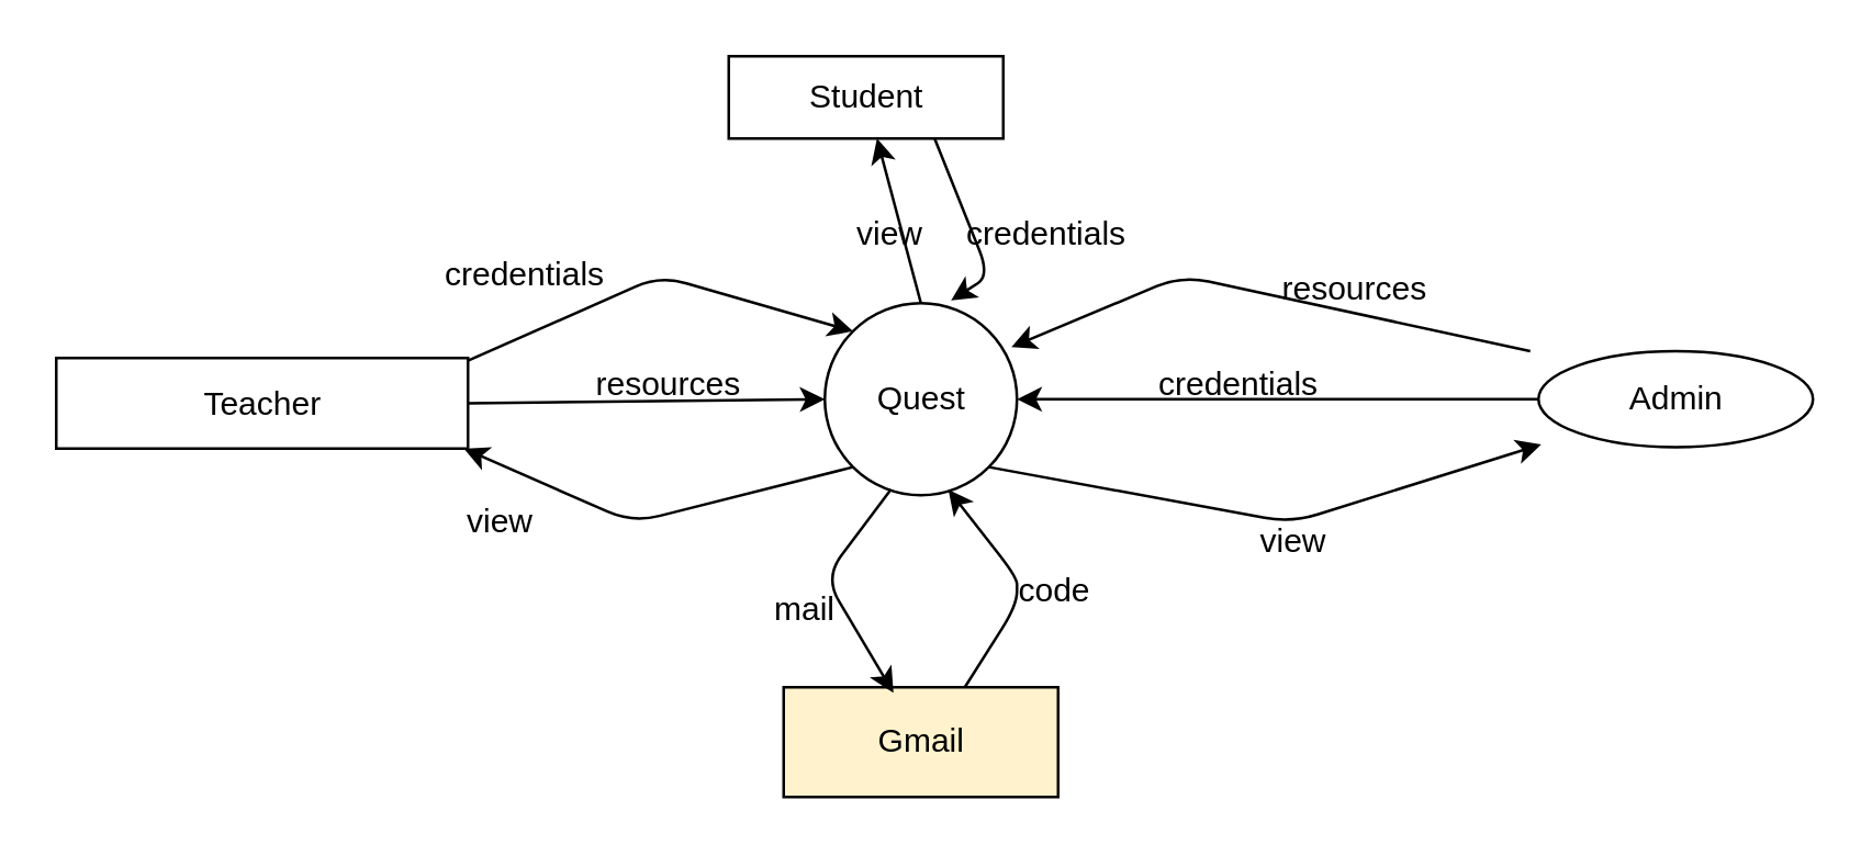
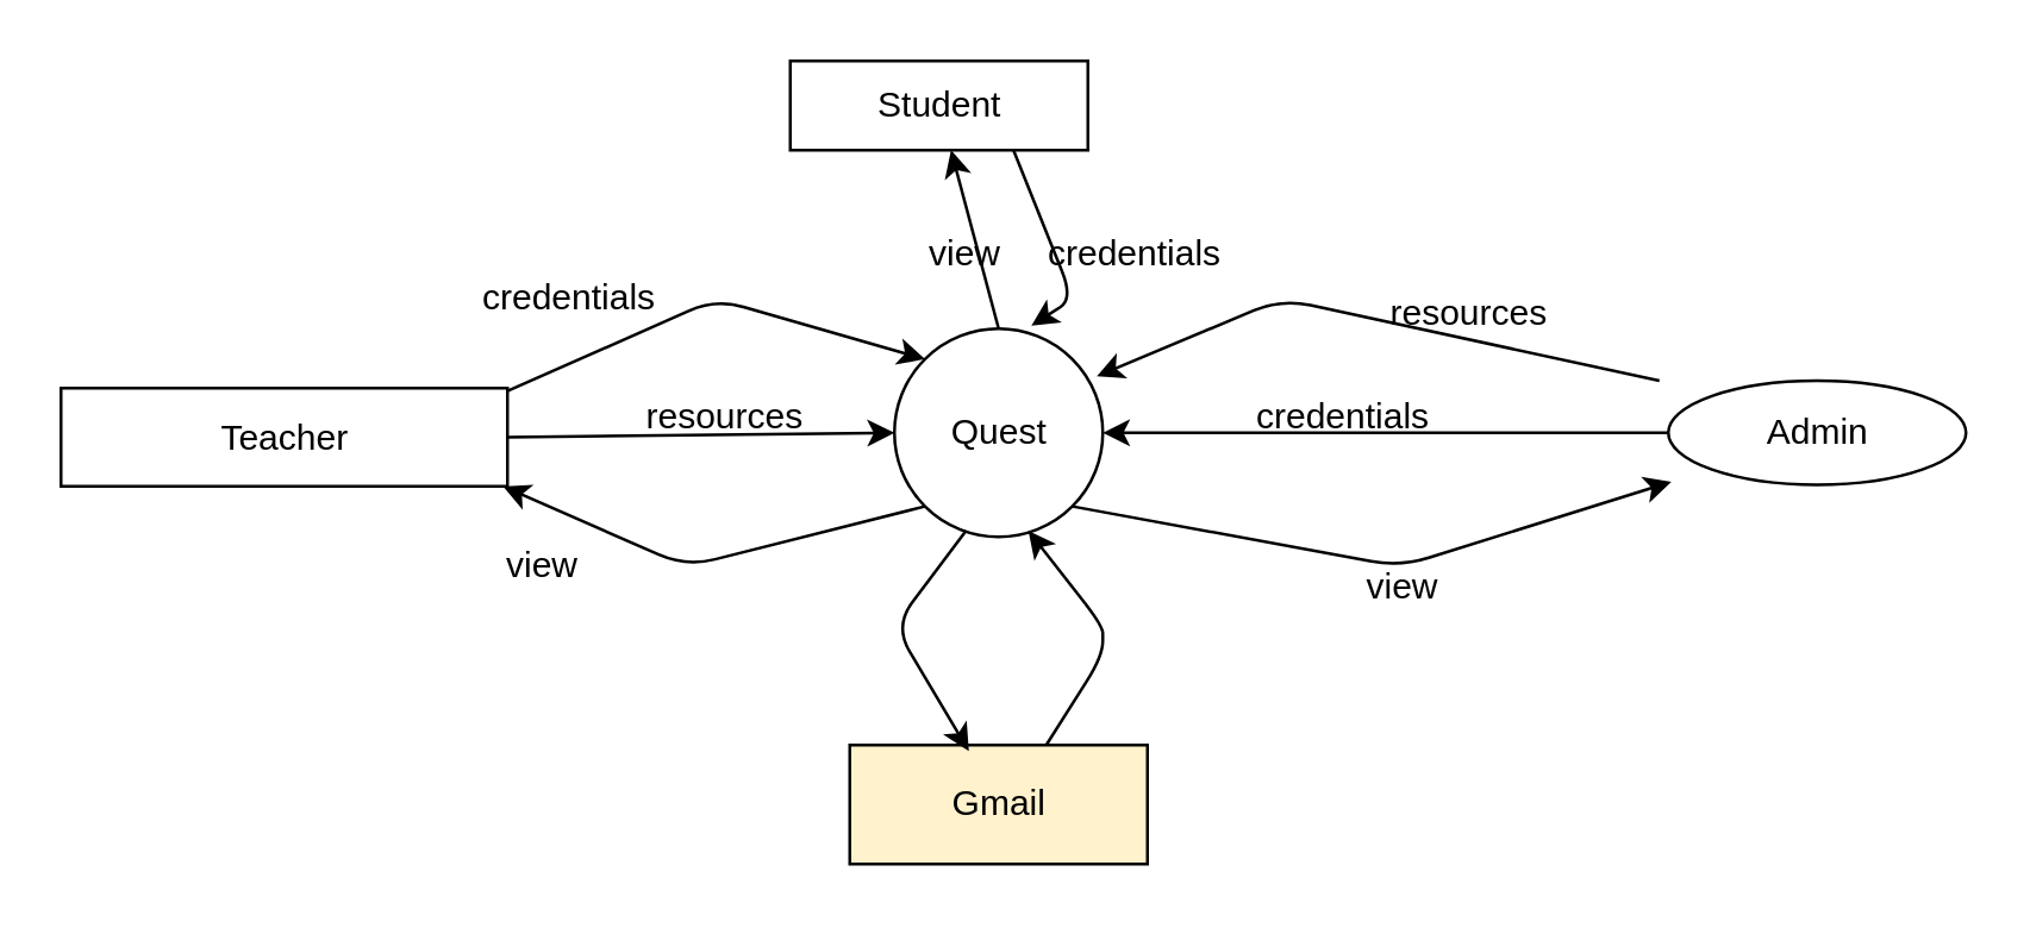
- <mxCell id="26" value="code" style="text;html=1;resizable=0;points=[];autosize=1;align=left;verticalAlign=top;spacingTop=-4;" vertex="1" parent="1"><mxGeometry x="368.5" y="205" width="40" height="20" as="geometry" /></mxCell>
- <mxCell id="24" value="mail" style="text;html=1;resizable=0;points=[];autosize=1;align=left;verticalAlign=top;spacingTop=-4;" vertex="1" parent="1"><mxGeometry x="280" y="212" width="40" height="20" as="geometry" /></mxCell>
